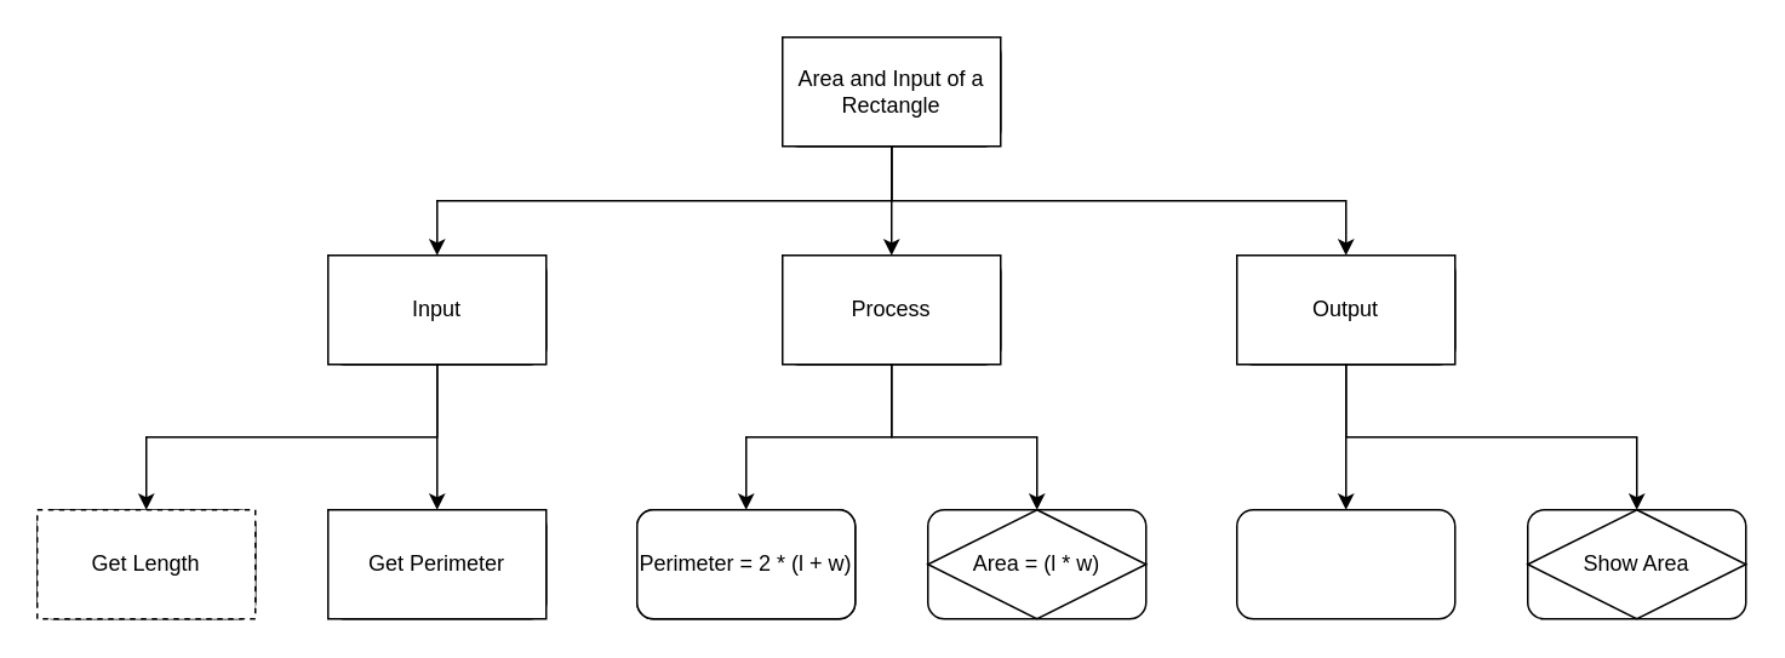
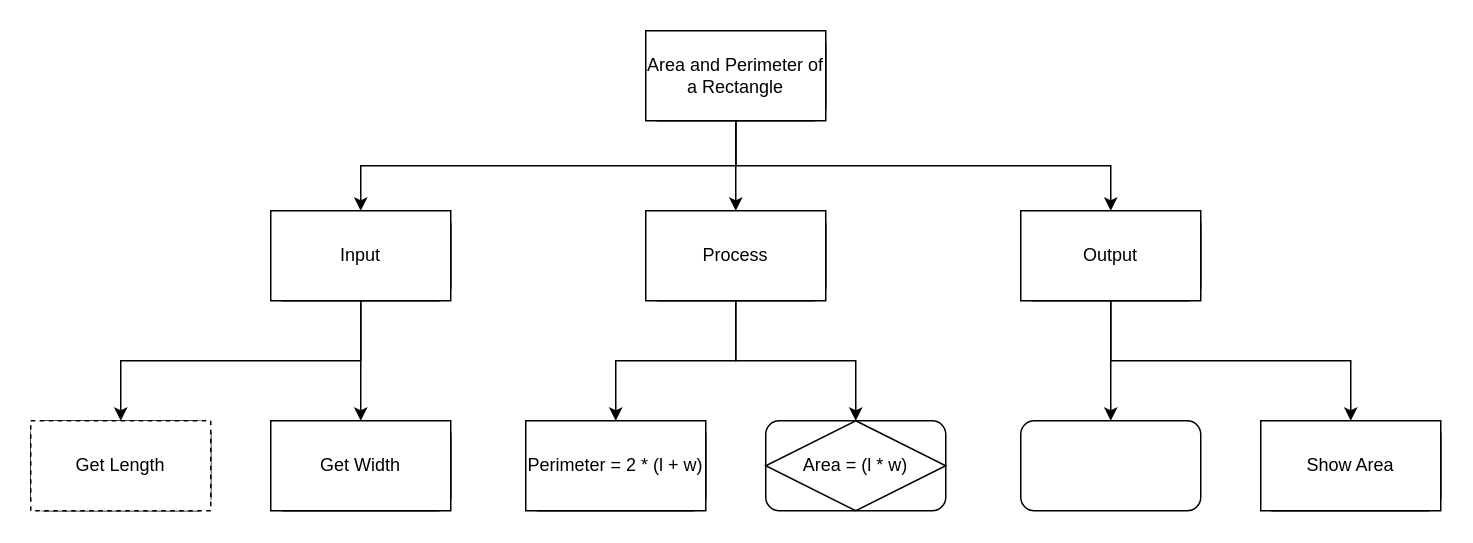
- <mxCell id="29" value="Area and Input of a Rectangle" style="rounded=0;whiteSpace=wrap;html=1;" parent="1" vertex="1"><mxGeometry x="430" y="20" width="120" height="60" as="geometry" /></mxCell>
+ <mxCell id="29" value="Area and Perimeter of a Rectangle" style="rounded=0;whiteSpace=wrap;html=1;" parent="1" vertex="1"><mxGeometry x="430" y="20" width="120" height="60" as="geometry" /></mxCell>
- <mxCell id="22" value="Get Perimeter" style="rounded=0;whiteSpace=wrap;html=1;" parent="1" vertex="1"><mxGeometry x="180" y="280" width="120" height="60" as="geometry" /></mxCell>
+ <mxCell id="22" value="Get Width" style="rounded=0;whiteSpace=wrap;html=1;" parent="1" vertex="1"><mxGeometry x="180" y="280" width="120" height="60" as="geometry" /></mxCell>
- <mxCell id="23" value="Perimeter = 2 * (l + w)" style="whiteSpace=wrap;html=1;rounded=1;" parent="1" vertex="1"><mxGeometry x="350" y="280" width="120" height="60" as="geometry" /></mxCell>
+ <mxCell id="23" value="Perimeter = 2 * (l + w)" style="rounded=0;whiteSpace=wrap;html=1;" parent="1" vertex="1"><mxGeometry x="350" y="280" width="120" height="60" as="geometry" /></mxCell>
- <mxCell id="25" value="Show Area" style="rhombus;whiteSpace=wrap;html=1;" parent="1" vertex="1"><mxGeometry x="840" y="280" width="120" height="60" as="geometry" /></mxCell>
+ <mxCell id="25" value="Show Area" style="rounded=0;whiteSpace=wrap;html=1;" parent="1" vertex="1"><mxGeometry x="840" y="280" width="120" height="60" as="geometry" /></mxCell>
